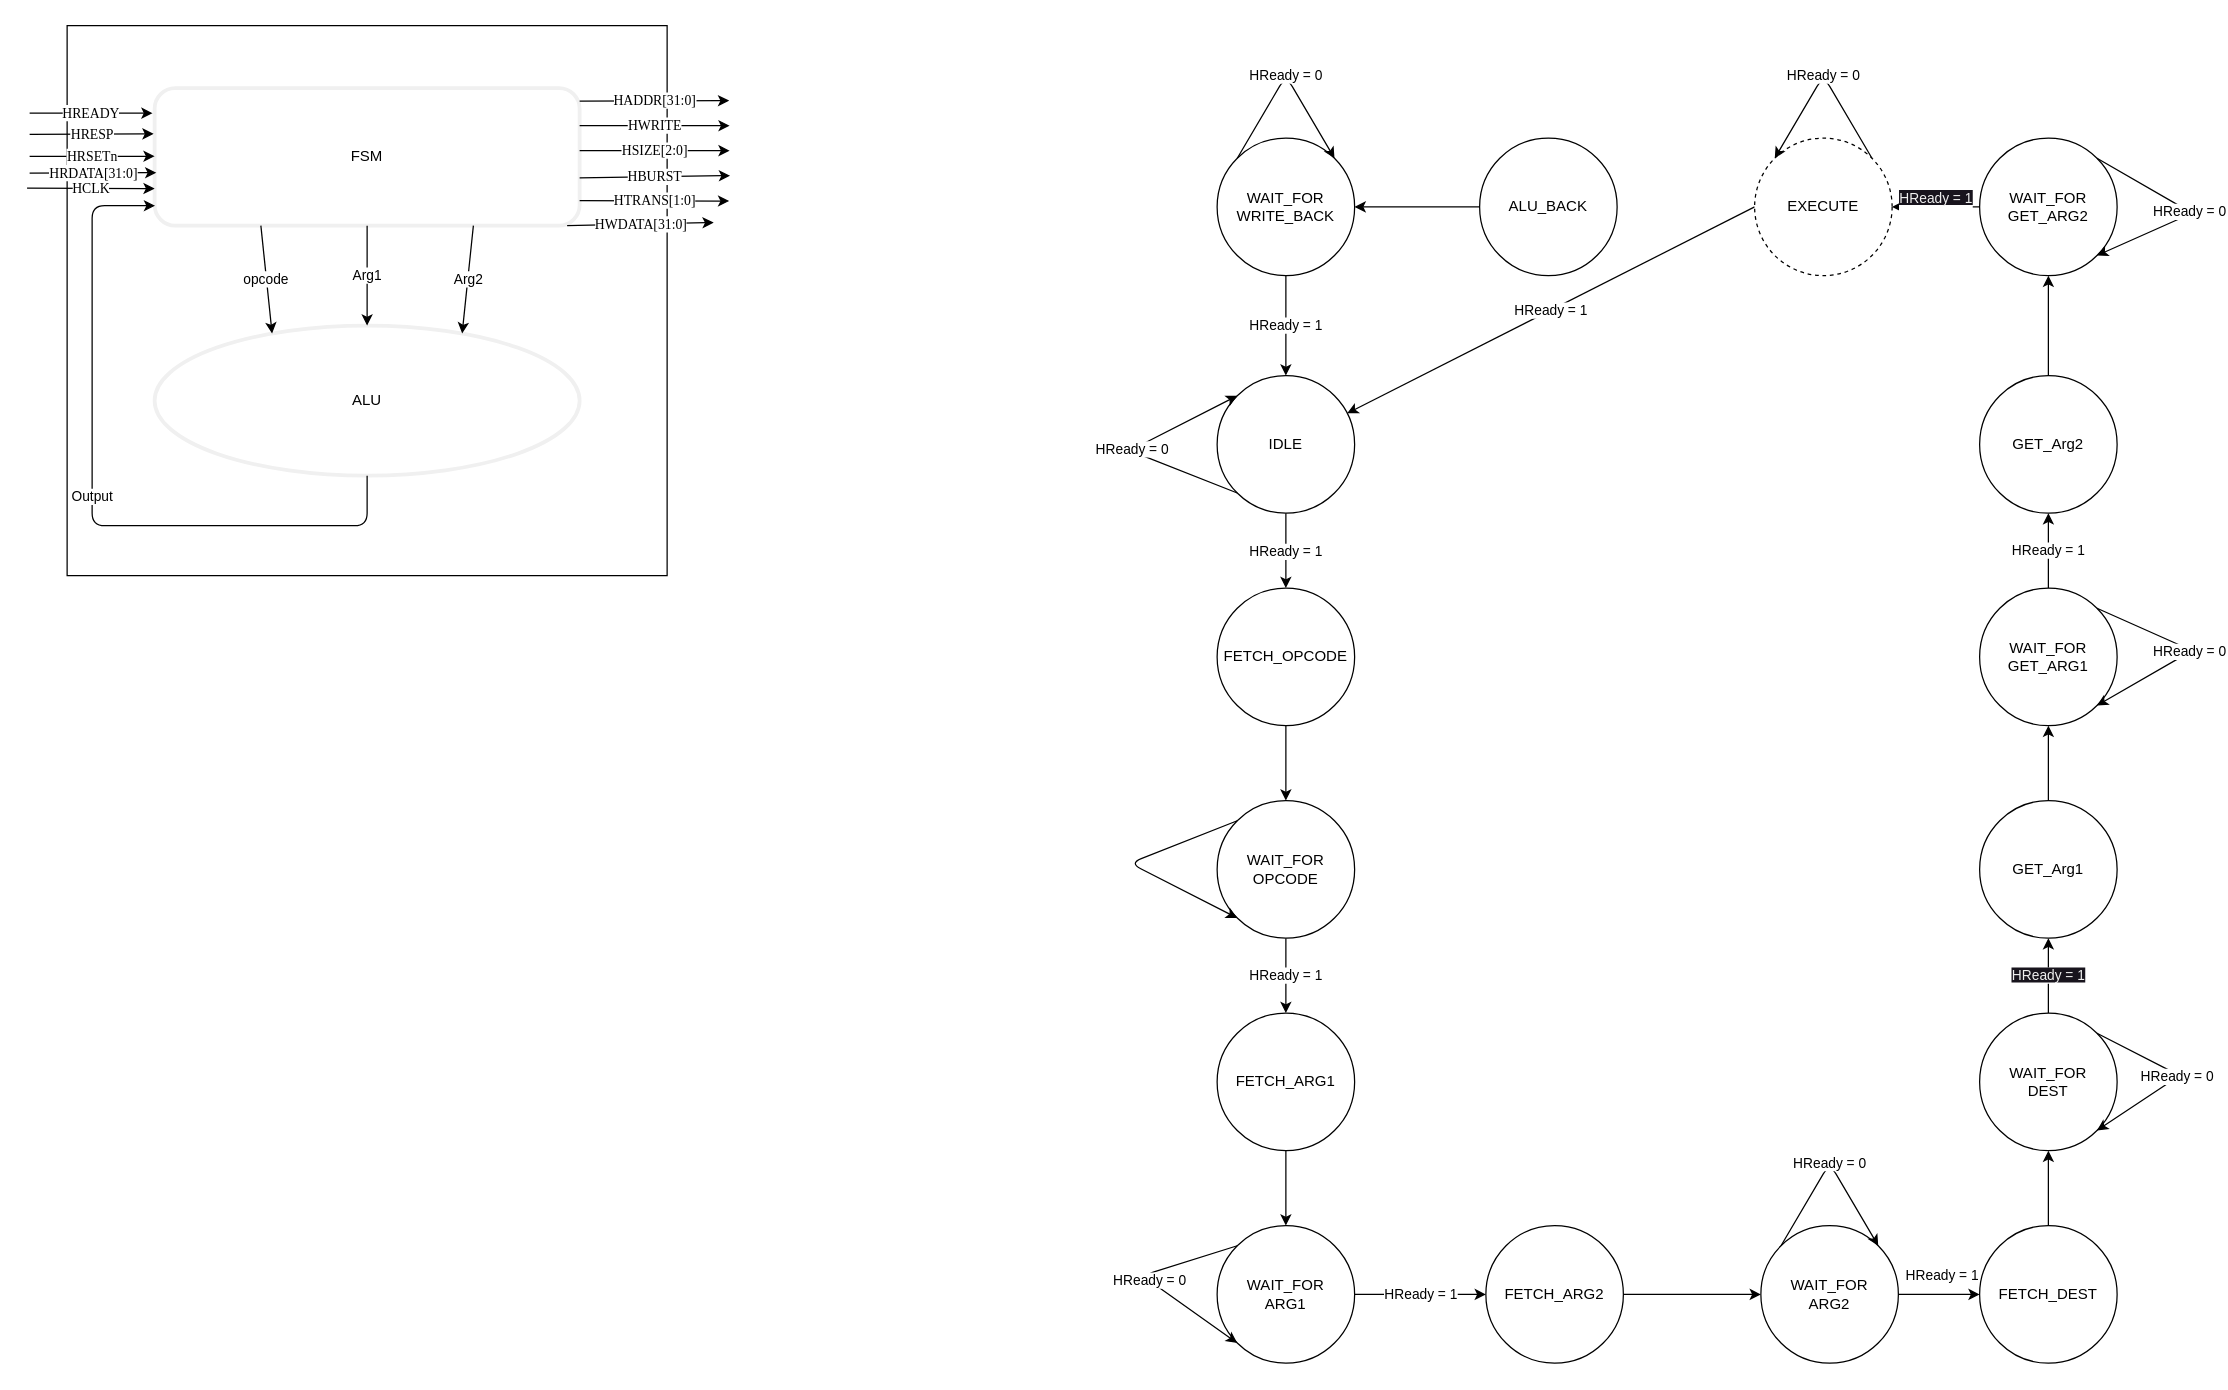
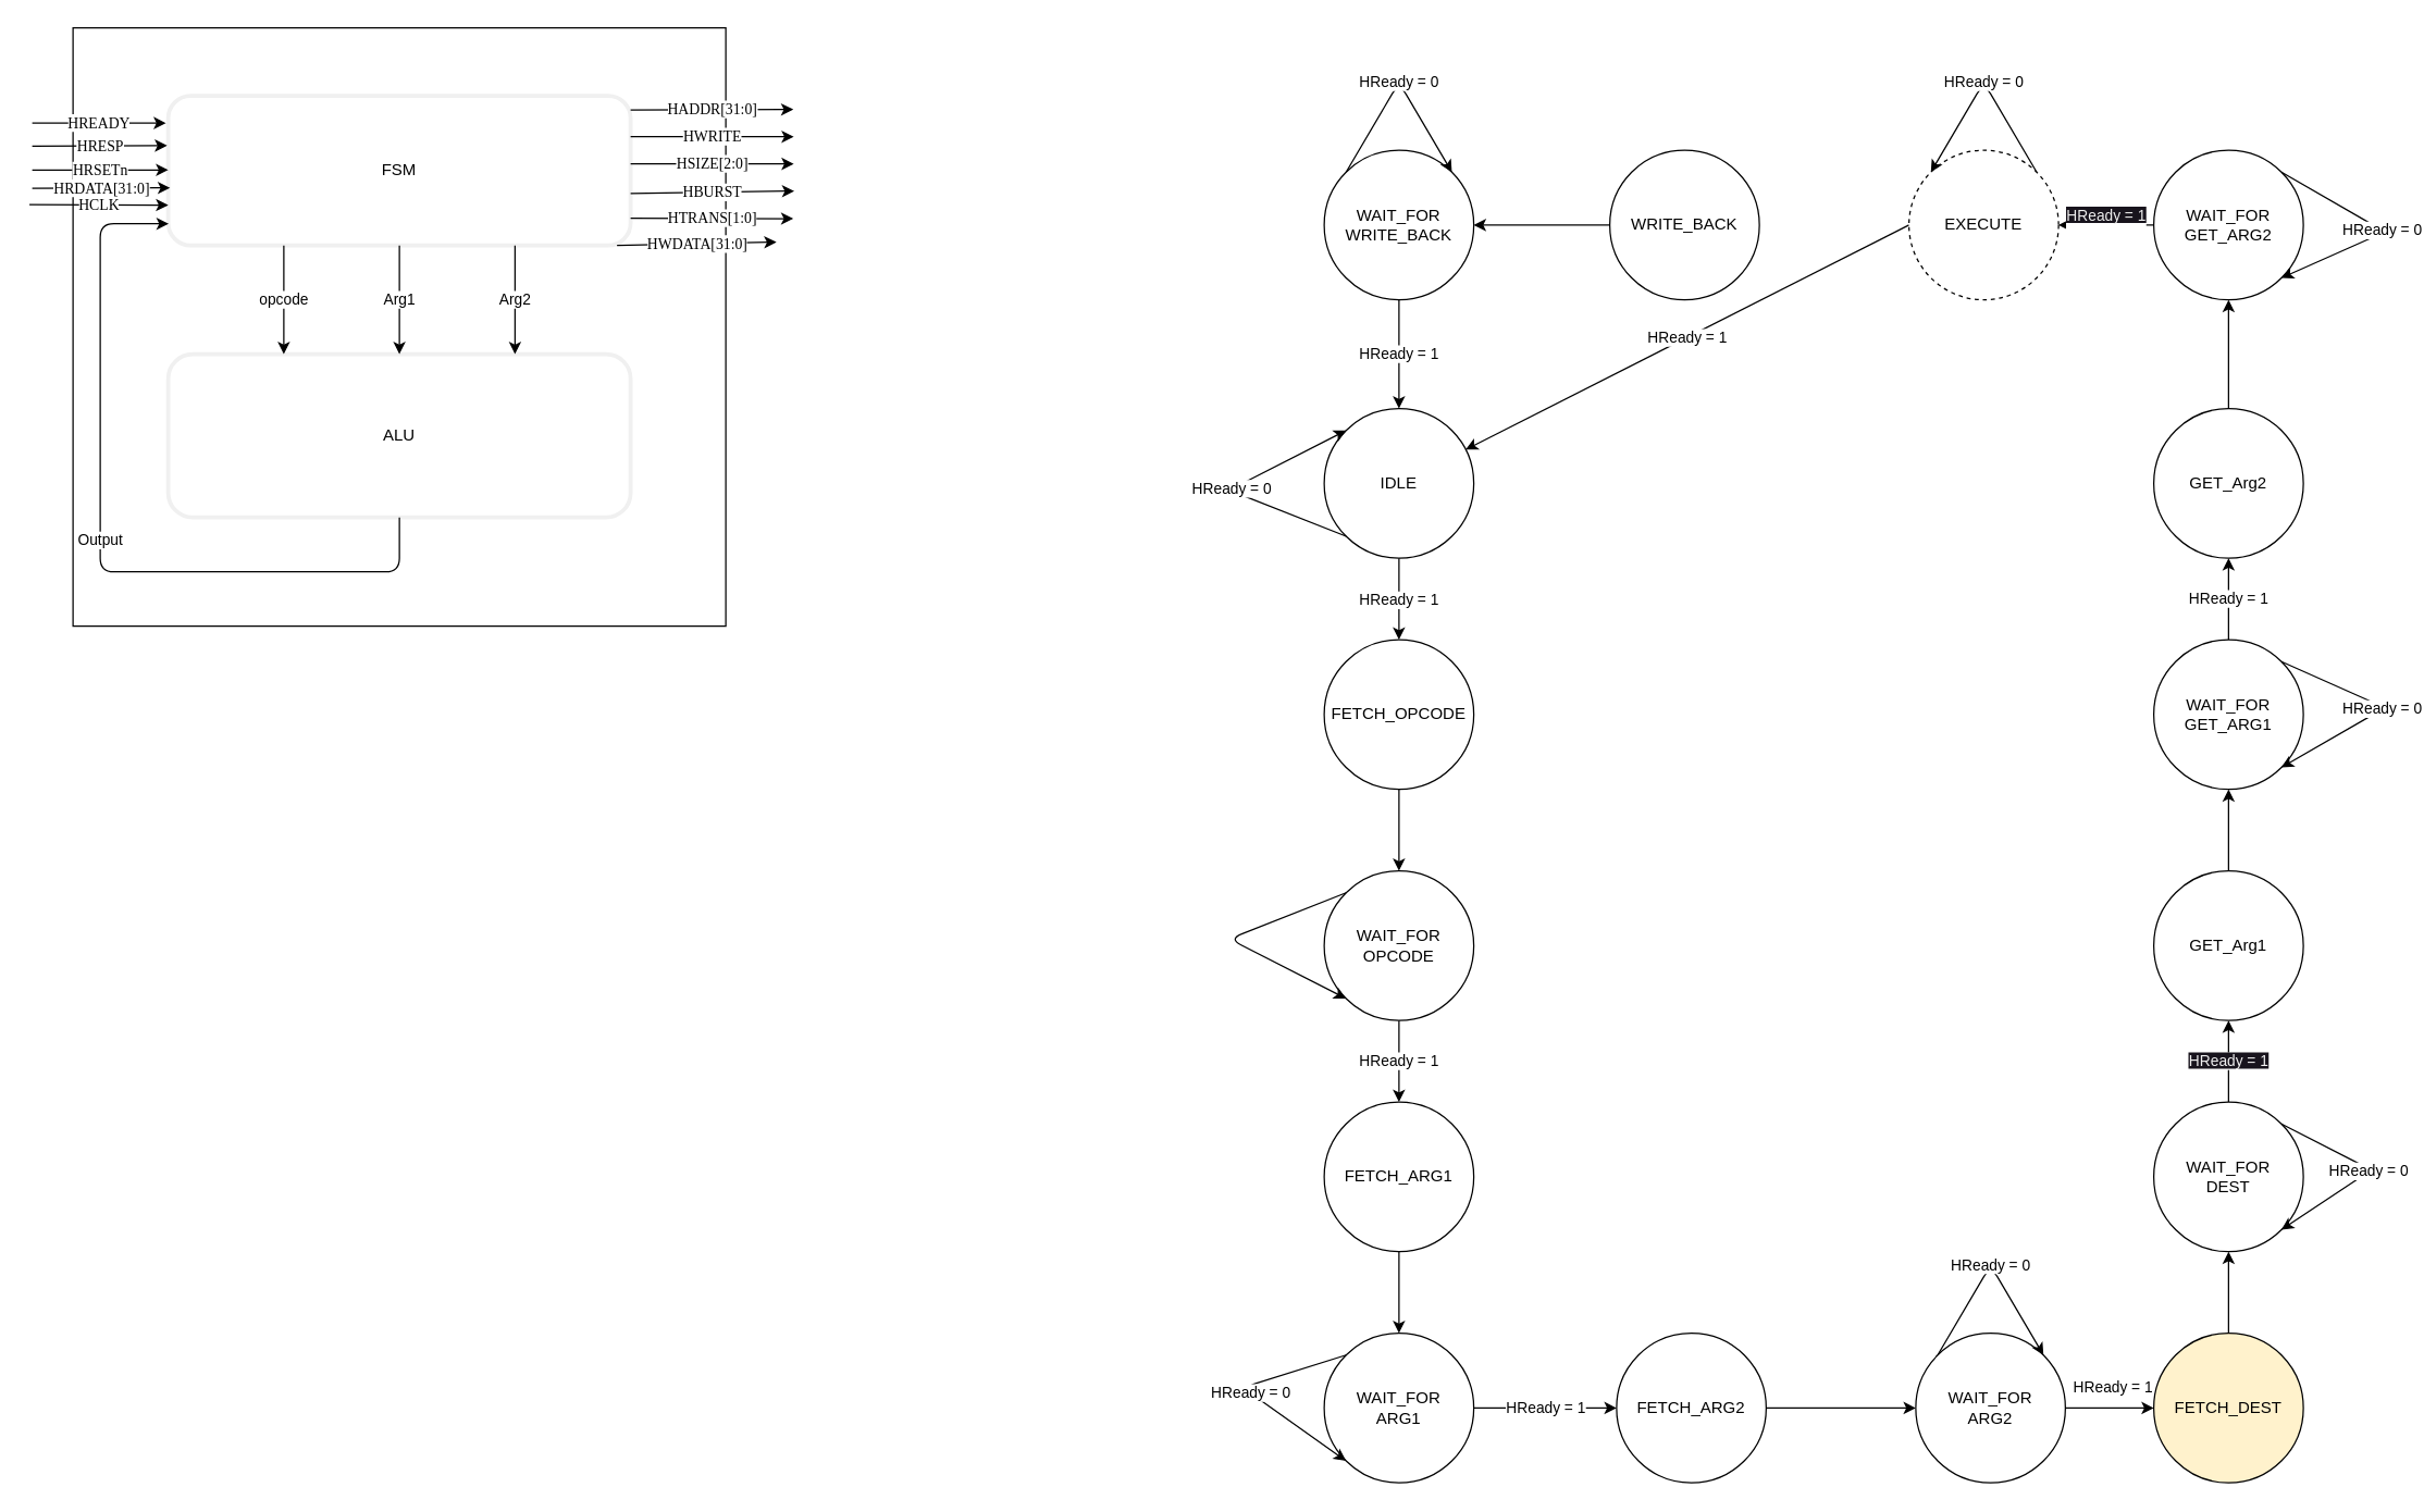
- <mxCell id="44" value="ALU_BACK" style="ellipse;whiteSpace=wrap;html=1;" vertex="1" parent="1"><mxGeometry x="1183" y="110" width="110" height="110" as="geometry" /></mxCell>
+ <mxCell id="44" value="WRITE_BACK" style="ellipse;whiteSpace=wrap;html=1;" vertex="1" parent="1"><mxGeometry x="1183" y="110" width="110" height="110" as="geometry" /></mxCell>
- <mxCell id="4" value="ALU" style="ellipse;whiteSpace=wrap;html=1;strokeColor=#F0F0F0;strokeWidth=3;" parent="1" vertex="1"><mxGeometry x="123" y="260" width="340" height="120" as="geometry" /></mxCell>
+ <mxCell id="4" value="ALU" style="rounded=1;whiteSpace=wrap;html=1;strokeColor=#F0F0F0;strokeWidth=3;" parent="1" vertex="1"><mxGeometry x="123" y="260" width="340" height="120" as="geometry" /></mxCell>
- <mxCell id="26" value="FETCH_DEST" style="ellipse;whiteSpace=wrap;html=1;" vertex="1" parent="1"><mxGeometry x="1583" y="980" width="110" height="110" as="geometry" /></mxCell>
+ <mxCell id="26" value="FETCH_DEST" style="ellipse;whiteSpace=wrap;html=1;fillColor=#fff2cc;" vertex="1" parent="1"><mxGeometry x="1583" y="980" width="110" height="110" as="geometry" /></mxCell>
